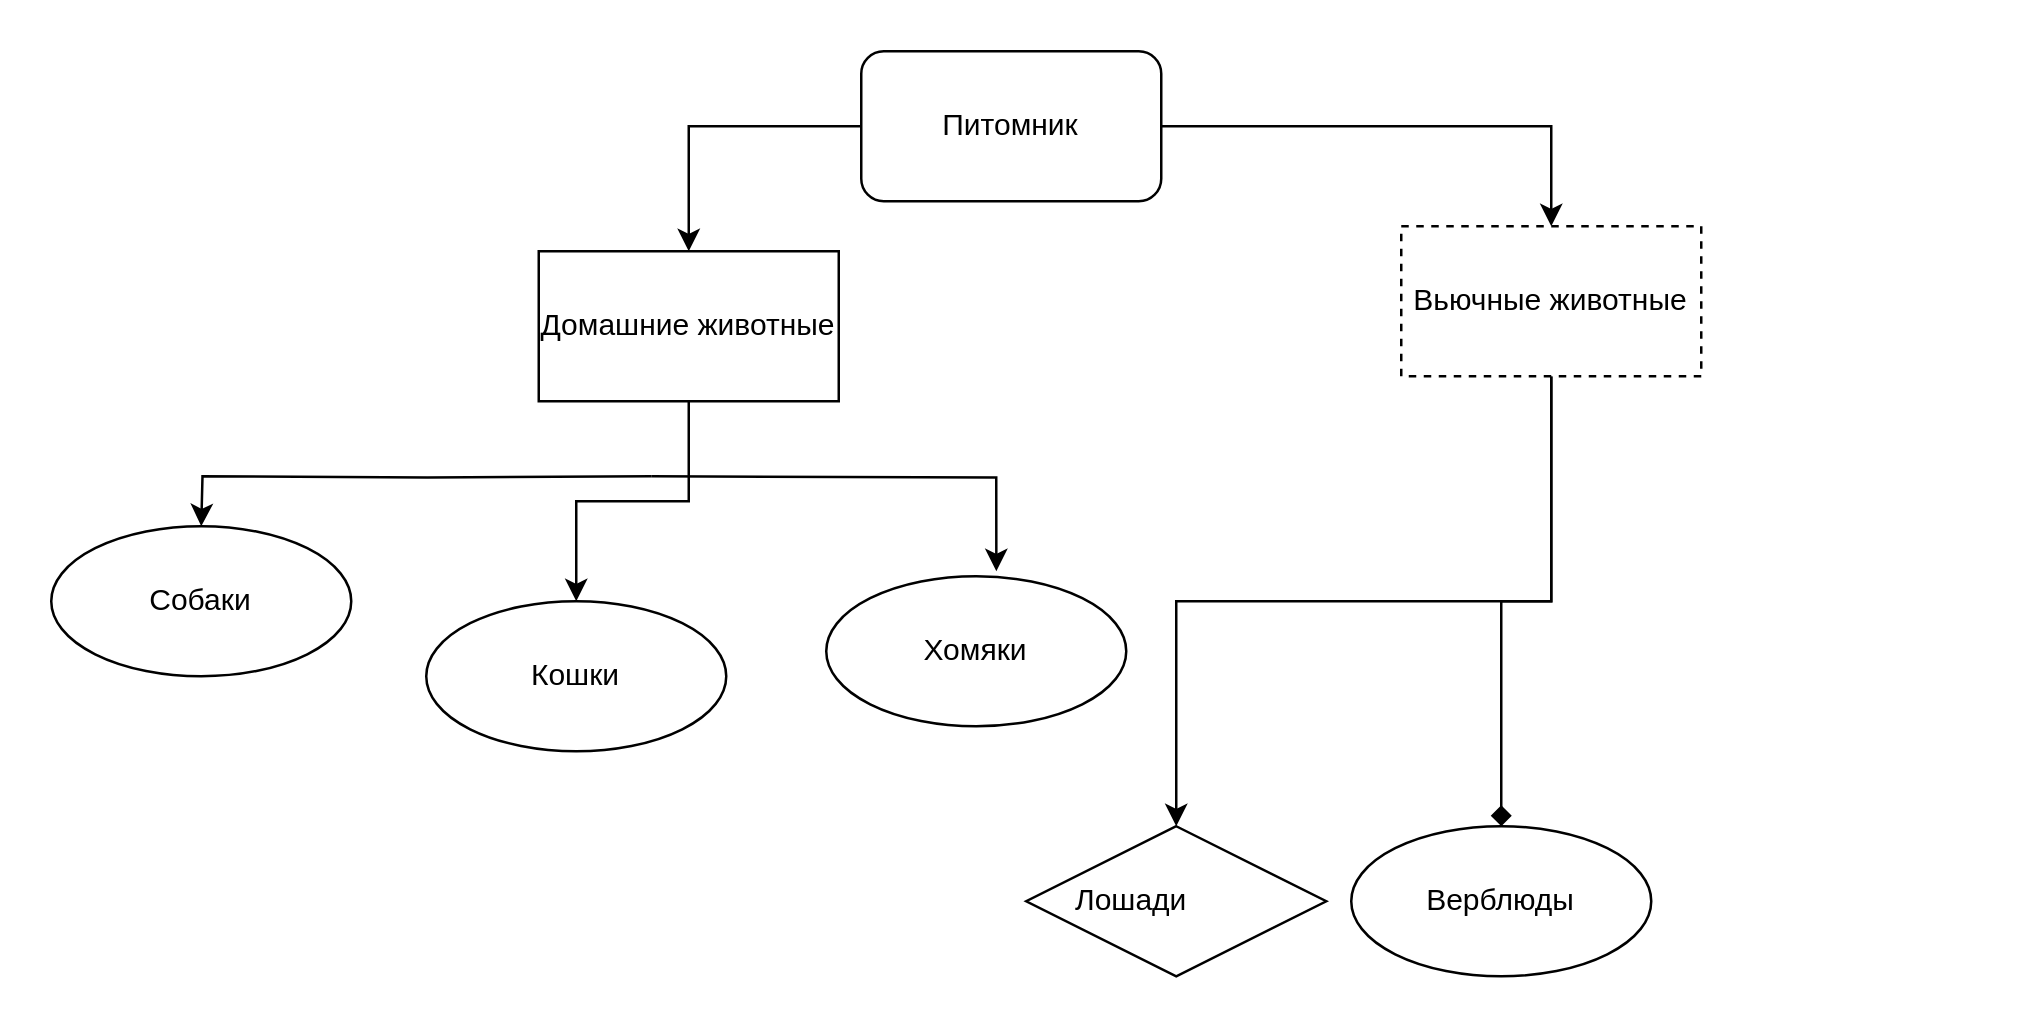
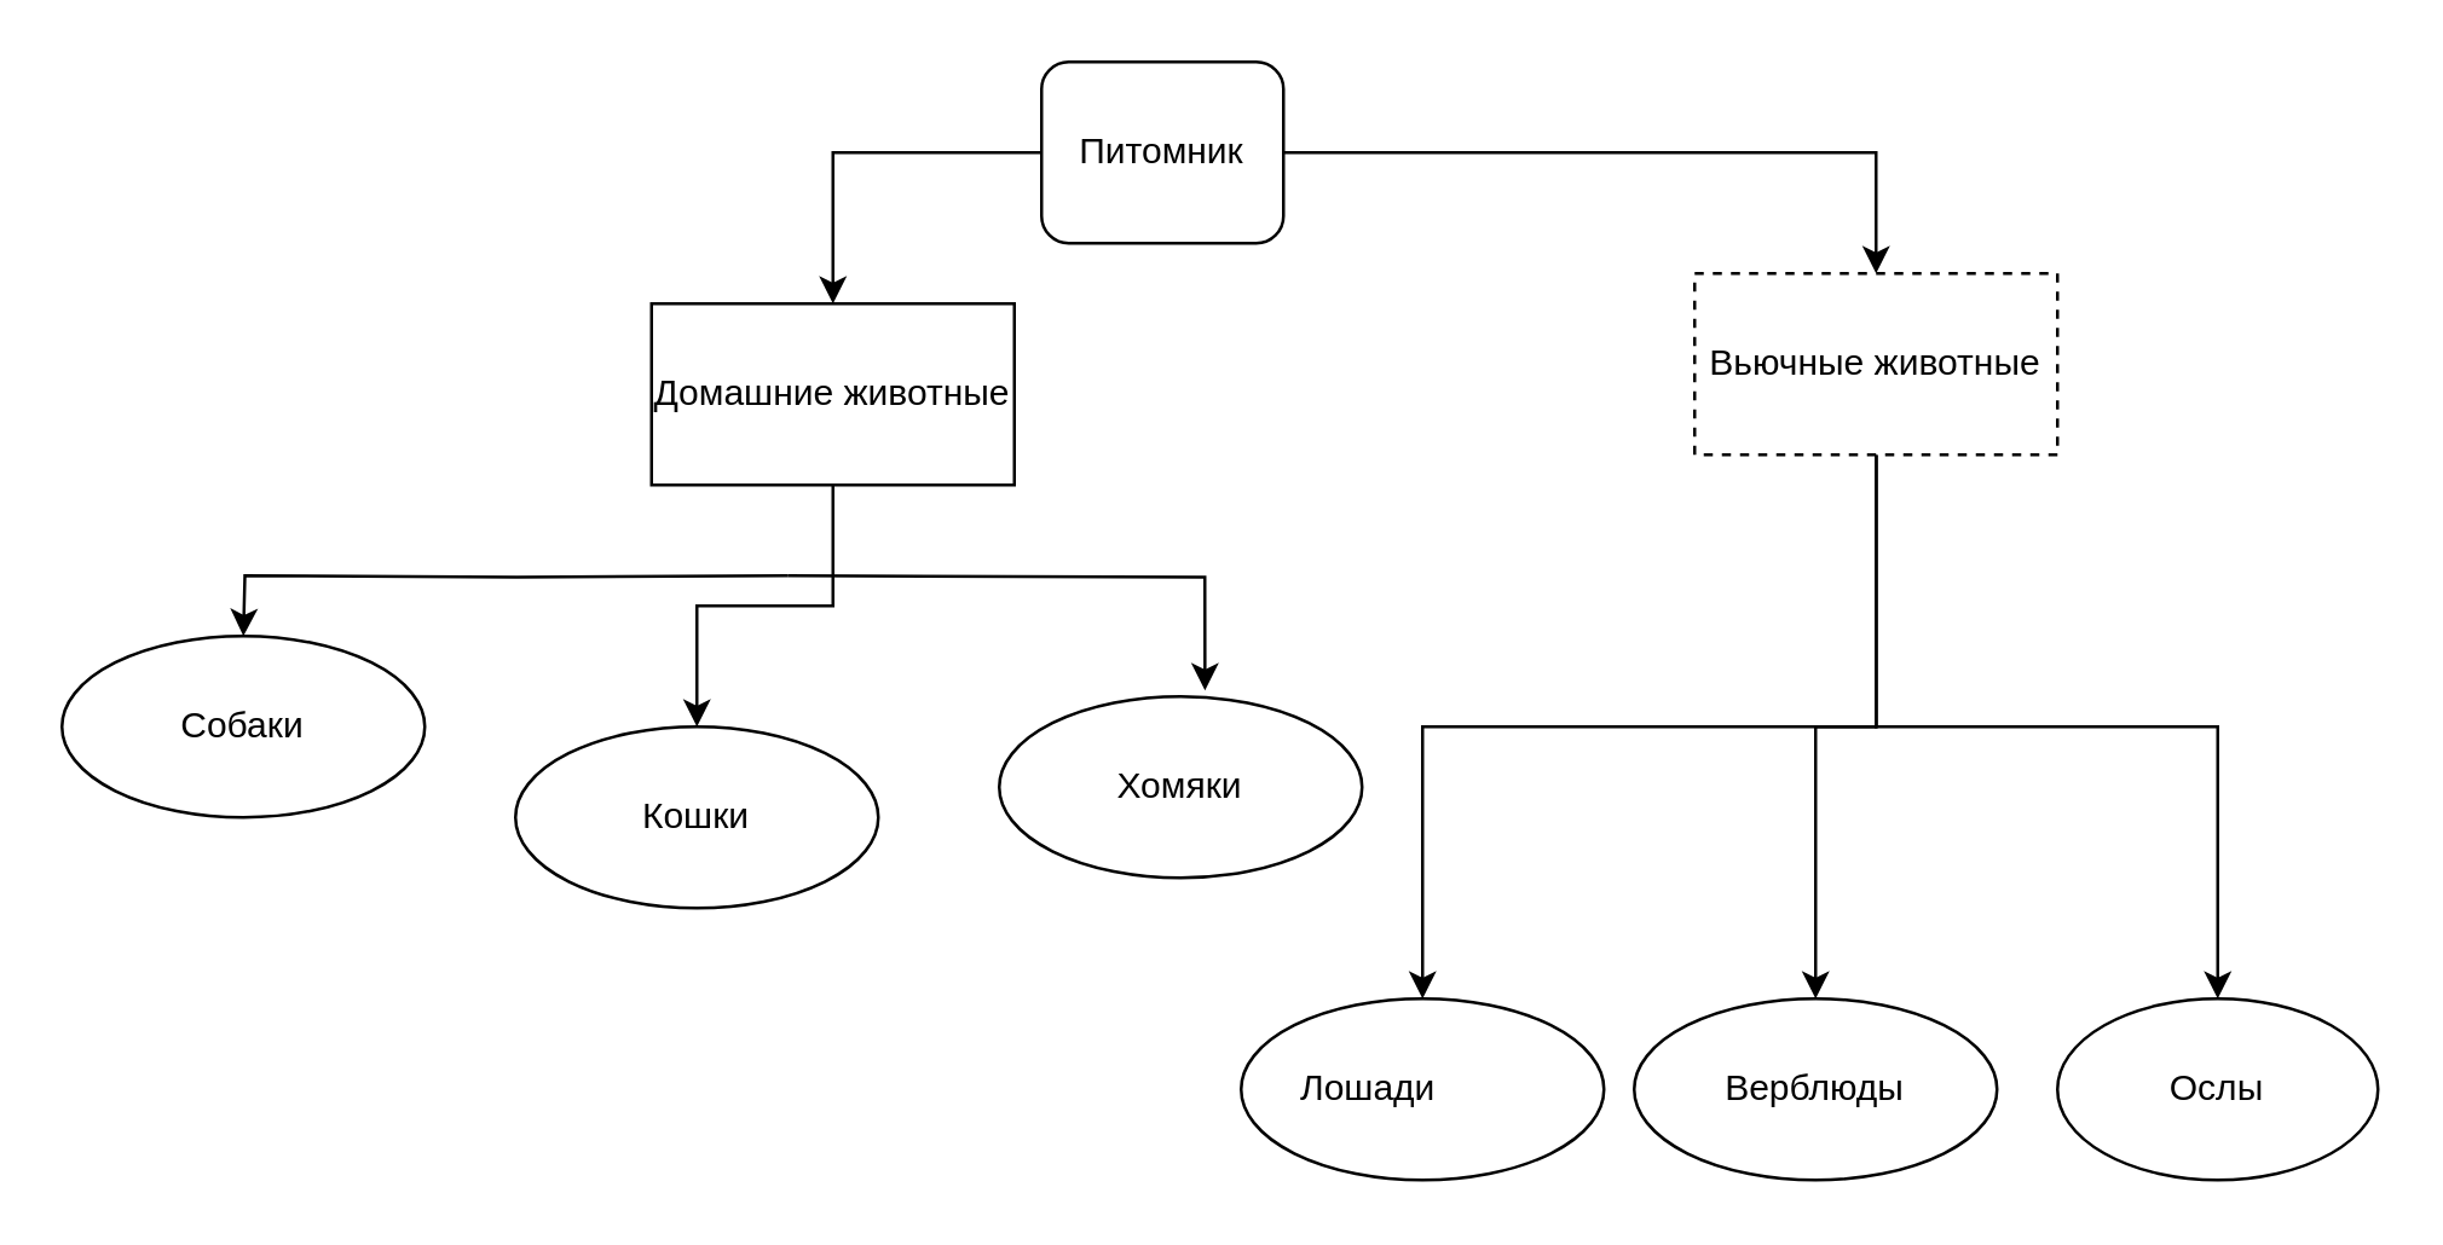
- <mxCell id="4" value="Питомник" style="rounded=1;whiteSpace=wrap;html=1;" vertex="1" parent="1"><mxGeometry x="344" y="20" width="120" height="60" as="geometry" /></mxCell>
+ <mxCell id="4" value="Питомник" style="rounded=1;whiteSpace=wrap;html=1;" vertex="1" parent="1"><mxGeometry x="344" y="20" width="80" height="60" as="geometry" /></mxCell>
+ <mxCell id="8" style="edgeStyle=orthogonalEdgeStyle;rounded=0;orthogonalLoop=1;jettySize=auto;html=1;entryX=0.5;entryY=0;entryDx=0;entryDy=0;" edge="1" parent="1" source="10" target="18"><mxGeometry relative="1" as="geometry" /></mxCell>
- <mxCell id="7" style="edgeStyle=orthogonalEdgeStyle;rounded=0;orthogonalLoop=1;jettySize=auto;html=1;entryX=0.5;entryY=0;entryDx=0;entryDy=0;endArrow=diamond;" edge="1" parent="1" source="10" target="17"><mxGeometry relative="1" as="geometry"><mxPoint x="620" y="320" as="targetPoint" /></mxGeometry></mxCell>
+ <mxCell id="7" style="edgeStyle=orthogonalEdgeStyle;rounded=0;orthogonalLoop=1;jettySize=auto;html=1;entryX=0.5;entryY=0;entryDx=0;entryDy=0;" edge="1" parent="1" source="10" target="17"><mxGeometry relative="1" as="geometry"><mxPoint x="620" y="320" as="targetPoint" /></mxGeometry></mxCell>
- <mxCell id="16" value="Лошади&lt;span style=&quot;white-space: pre;&quot;&gt;&#09;&lt;/span&gt;&lt;span style=&quot;white-space: pre;&quot;&gt;&#09;&lt;/span&gt;" style="rhombus;whiteSpace=wrap;html=1;" vertex="1" parent="1"><mxGeometry x="410" y="330" width="120" height="60" as="geometry" /></mxCell>
+ <mxCell id="16" value="Лошади&lt;span style=&quot;white-space: pre;&quot;&gt;&#09;&lt;/span&gt;&lt;span style=&quot;white-space: pre;&quot;&gt;&#09;&lt;/span&gt;" style="ellipse;whiteSpace=wrap;html=1;" vertex="1" parent="1"><mxGeometry x="410" y="330" width="120" height="60" as="geometry" /></mxCell>
+ <mxCell id="18" value="Ослы" style="ellipse;whiteSpace=wrap;html=1;" vertex="1" parent="1"><mxGeometry x="680" y="330" width="106" height="60" as="geometry" /></mxCell>
